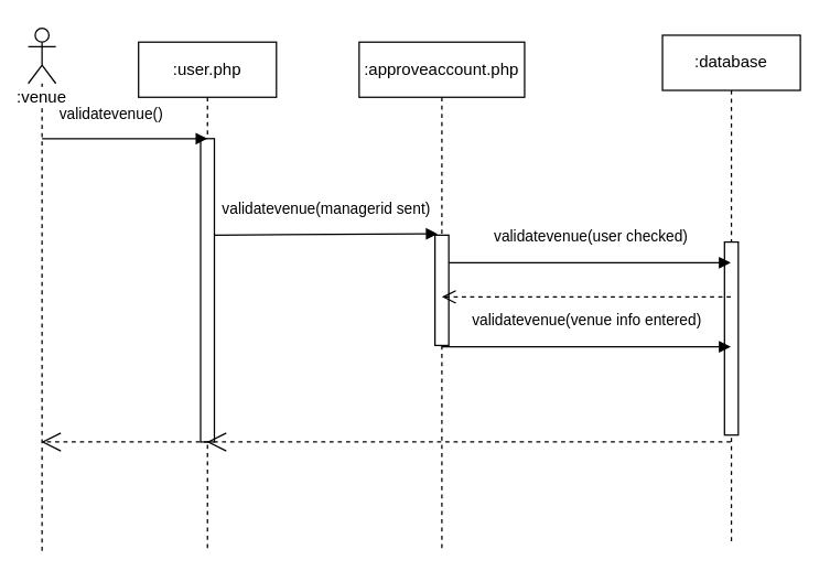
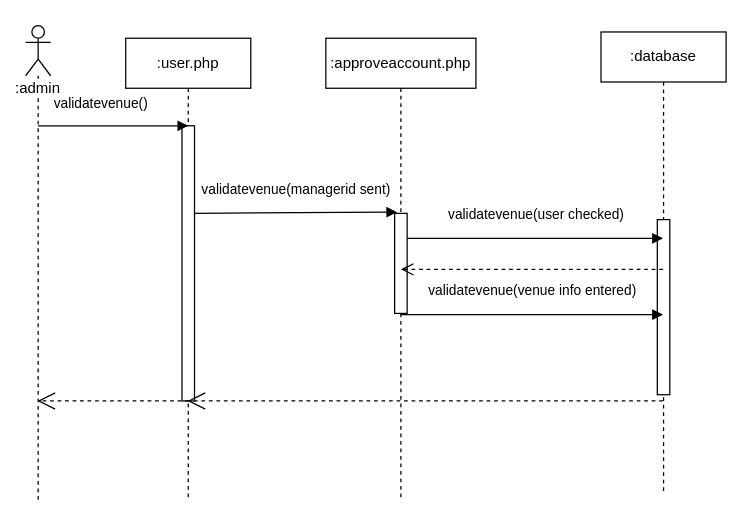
- <mxCell id="7" value=":venue" style="shape=umlLifeline;participant=umlActor;perimeter=lifelinePerimeter;whiteSpace=wrap;html=1;container=1;collapsible=0;recursiveResize=0;verticalAlign=top;spacingTop=36;labelBackgroundColor=#ffffff;outlineConnect=0;" parent="1" vertex="1"><mxGeometry x="20" y="20" width="20" height="380" as="geometry" /></mxCell>
+ <mxCell id="7" value=":admin" style="shape=umlLifeline;participant=umlActor;perimeter=lifelinePerimeter;whiteSpace=wrap;html=1;container=1;collapsible=0;recursiveResize=0;verticalAlign=top;spacingTop=36;labelBackgroundColor=#ffffff;outlineConnect=0;" parent="1" vertex="1"><mxGeometry x="20" y="20" width="20" height="380" as="geometry" /></mxCell>
